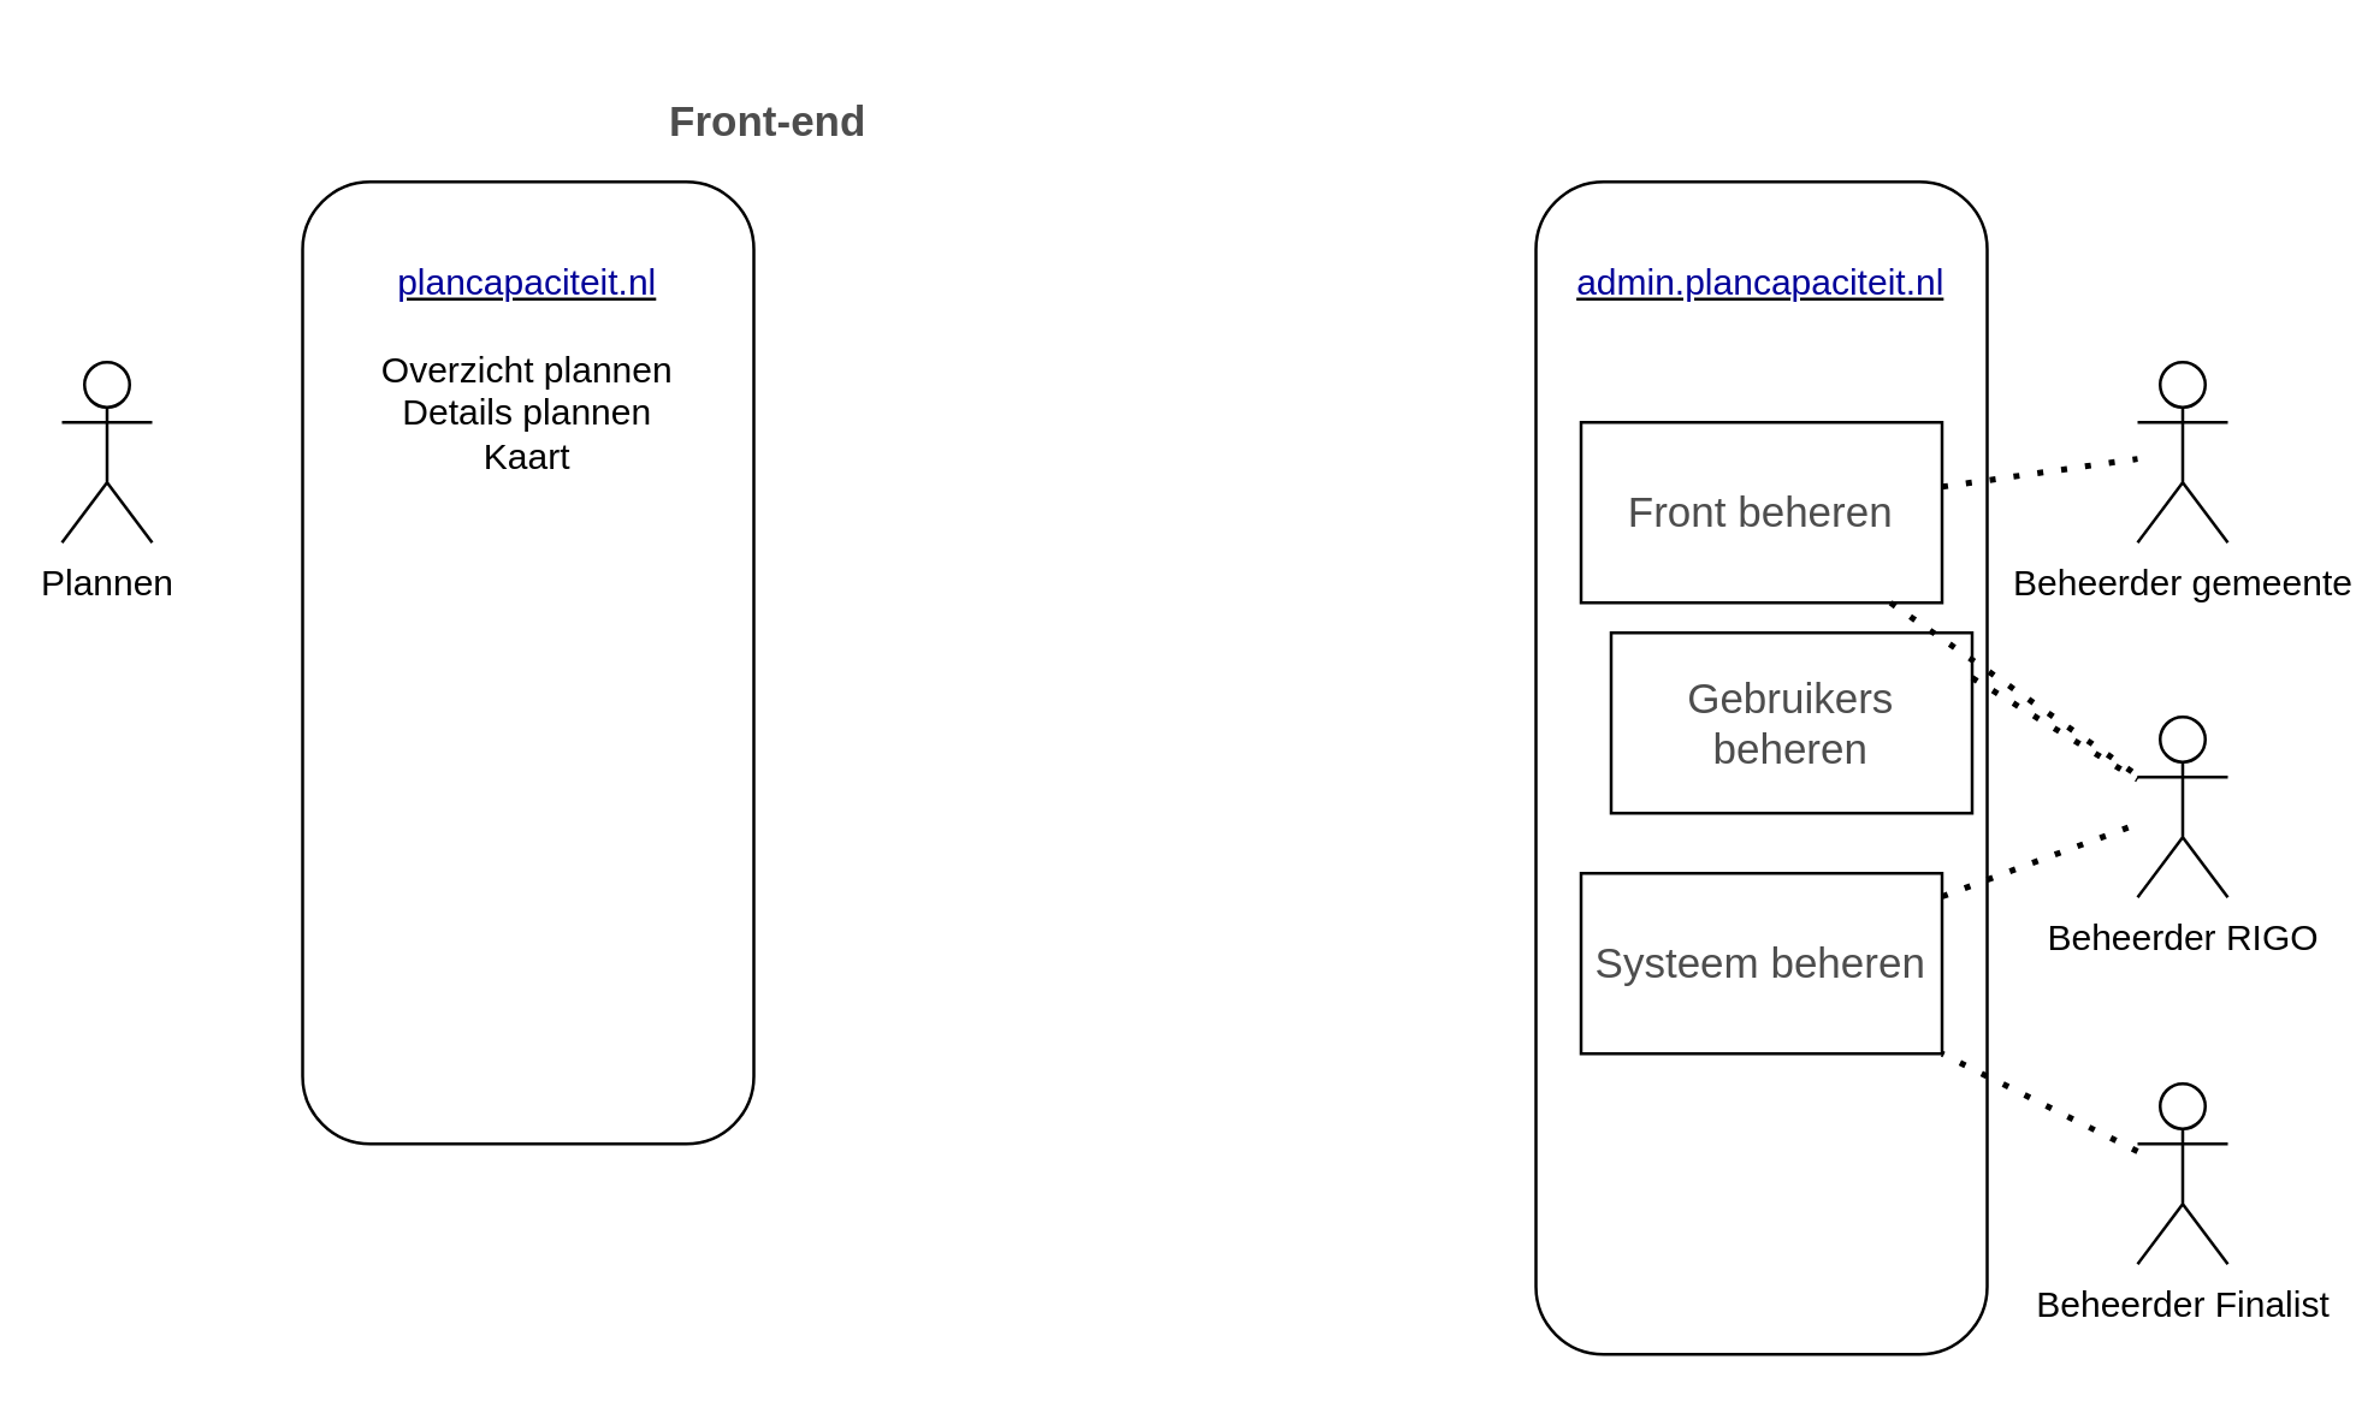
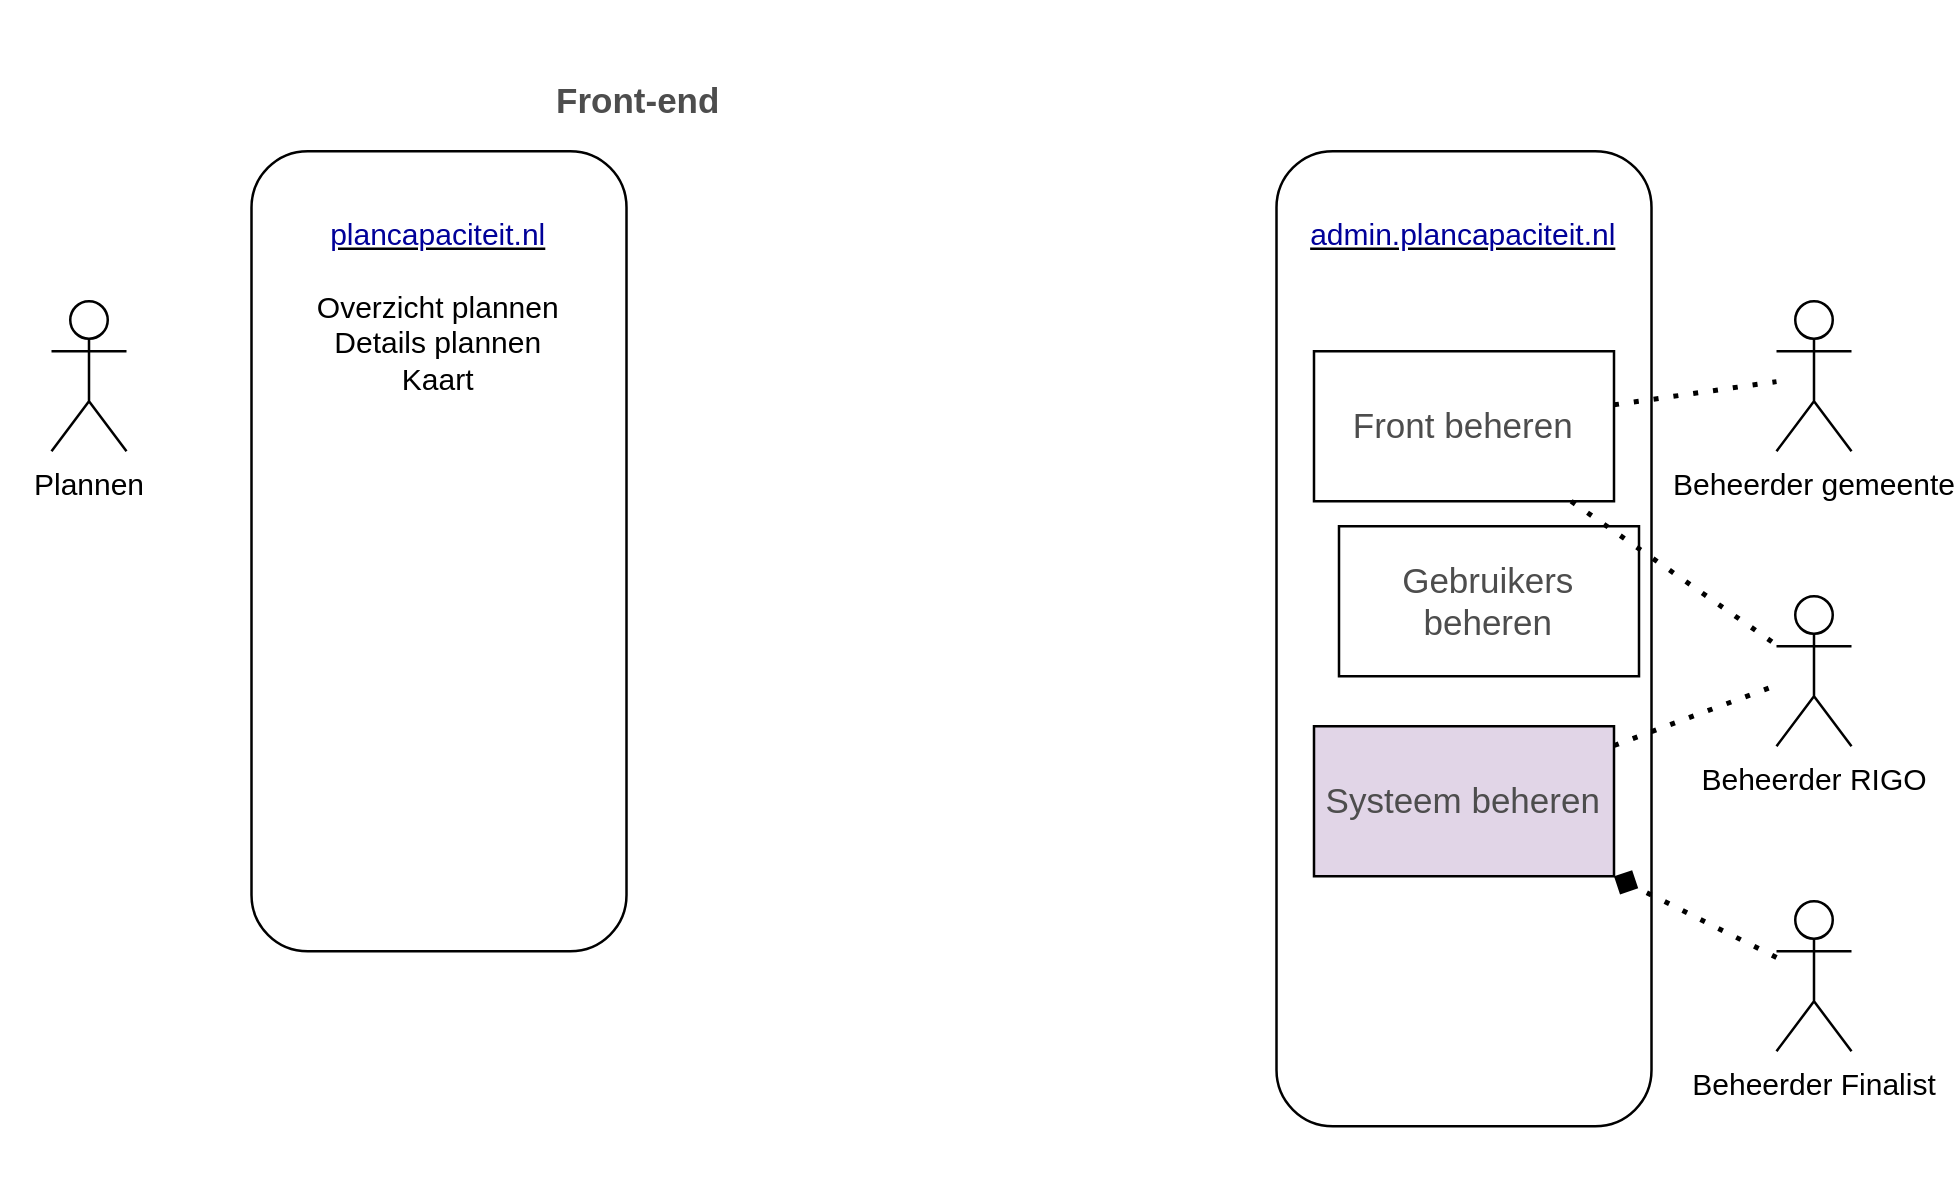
- <mxCell id="10" value="" style="endArrow=none;dashed=1;html=1;dashPattern=1 3;strokeWidth=2;fontSize=14;fontColor=#4D4D4D;exitX=1;exitY=0.25;exitDx=0;exitDy=0;" edge="1" parent="1" source="9" target="4"><mxGeometry width="50" height="50" relative="1" as="geometry"><mxPoint x="370" y="530" as="sourcePoint" /><mxPoint x="420" y="480" as="targetPoint" /></mxGeometry></mxCell>
- <mxCell id="14" value="Systeem beheren" style="rounded=0;whiteSpace=wrap;html=1;fontSize=14;fontColor=#4D4D4D;" vertex="1" parent="1"><mxGeometry x="525" y="290" width="120" height="60" as="geometry" /></mxCell>
+ <mxCell id="14" value="Systeem beheren" style="rounded=0;whiteSpace=wrap;html=1;fontSize=14;fontColor=#4D4D4D;fillColor=#e1d5e7;" vertex="1" parent="1"><mxGeometry x="525" y="290" width="120" height="60" as="geometry" /></mxCell>
- <mxCell id="16" value="" style="endArrow=none;dashed=1;html=1;dashPattern=1 3;strokeWidth=2;fontSize=14;fontColor=#4D4D4D;" edge="1" parent="1" source="5" target="14"><mxGeometry width="50" height="50" relative="1" as="geometry"><mxPoint x="370" y="370" as="sourcePoint" /><mxPoint x="420" y="320" as="targetPoint" /></mxGeometry></mxCell>
+ <mxCell id="16" value="" style="endArrow=diamond;dashed=1;html=1;dashPattern=1 3;strokeWidth=2;fontSize=14;fontColor=#4D4D4D;" edge="1" parent="1" source="5" target="14"><mxGeometry width="50" height="50" relative="1" as="geometry"><mxPoint x="370" y="370" as="sourcePoint" /><mxPoint x="420" y="320" as="targetPoint" /></mxGeometry></mxCell>
